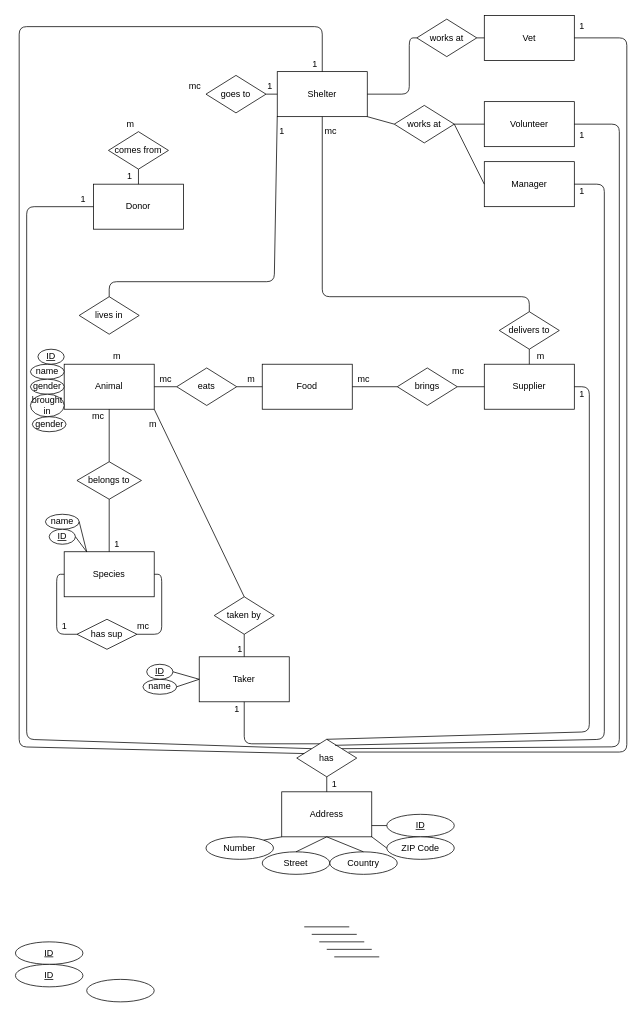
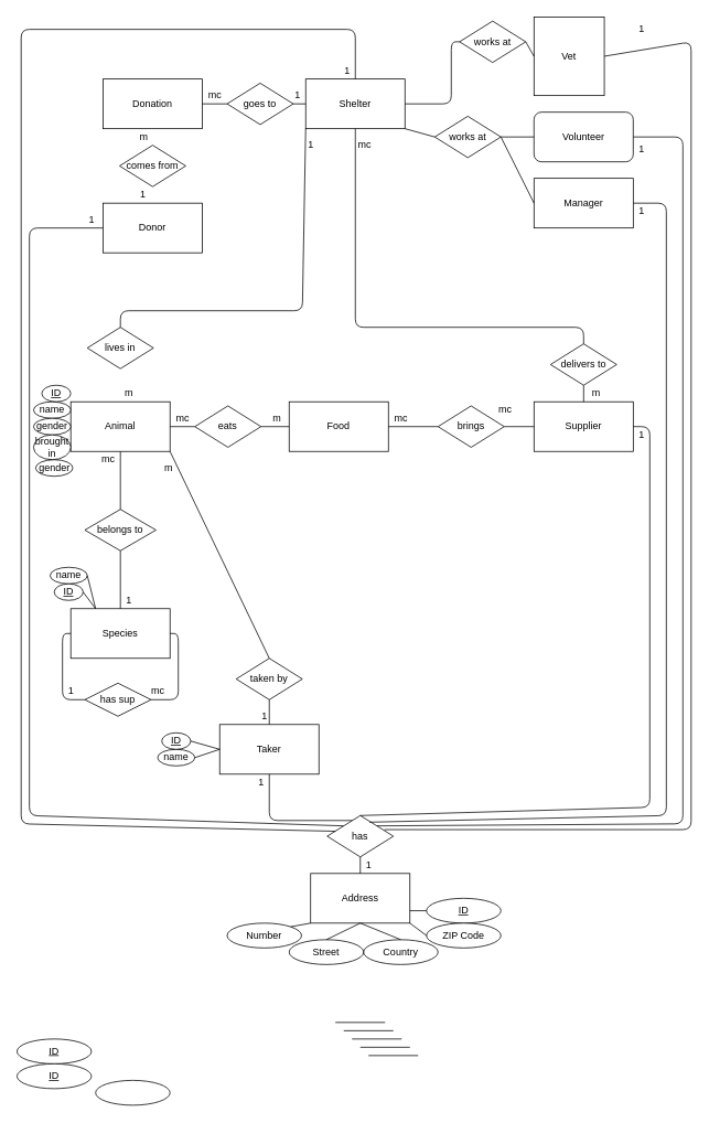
- <mxCell id="10" value="Vet" style="rounded=0;whiteSpace=wrap;html=1;" parent="1" vertex="1"><mxGeometry x="645" y="20" width="120" height="60" as="geometry" /></mxCell>
+ <mxCell id="10" value="Vet" style="rounded=0;whiteSpace=wrap;html=1;" parent="1" vertex="1"><mxGeometry x="645" y="20" width="85" height="95" as="geometry" /></mxCell>
+ <mxCell id="2" value="Donation" style="rounded=0;whiteSpace=wrap;html=1;" parent="1" vertex="1"><mxGeometry x="124" y="95" width="120" height="60" as="geometry" /></mxCell>
+ <mxCell id="16" value="" style="endArrow=none;html=1;exitX=1;exitY=0.5;exitDx=0;exitDy=0;entryX=0;entryY=0.5;entryDx=0;entryDy=0;" parent="1" source="2" target="15" edge="1"><mxGeometry width="50" height="50" relative="1" as="geometry"><mxPoint x="213" y="85" as="sourcePoint" /><mxPoint x="399" y="265" as="targetPoint" /></mxGeometry></mxCell>
- <mxCell id="7" value="Volunteer" style="rounded=0;whiteSpace=wrap;html=1;" parent="1" vertex="1"><mxGeometry x="645" y="135" width="120" height="60" as="geometry" /></mxCell>
+ <mxCell id="7" value="Volunteer" style="whiteSpace=wrap;html=1;rounded=1;" parent="1" vertex="1"><mxGeometry x="645" y="135" width="120" height="60" as="geometry" /></mxCell>
- <mxCell id="19" value="" style="endArrow=none;html=1;exitX=0.5;exitY=1;exitDx=0;exitDy=0;entryX=0.5;entryY=0;entryDx=0;entryDy=0;" parent="1" source="18" target="6" edge="1"><mxGeometry width="50" height="50" relative="1" as="geometry"><mxPoint x="193" y="169.5" as="sourcePoint" /><mxPoint x="233" y="170" as="targetPoint" /></mxGeometry></mxCell>
